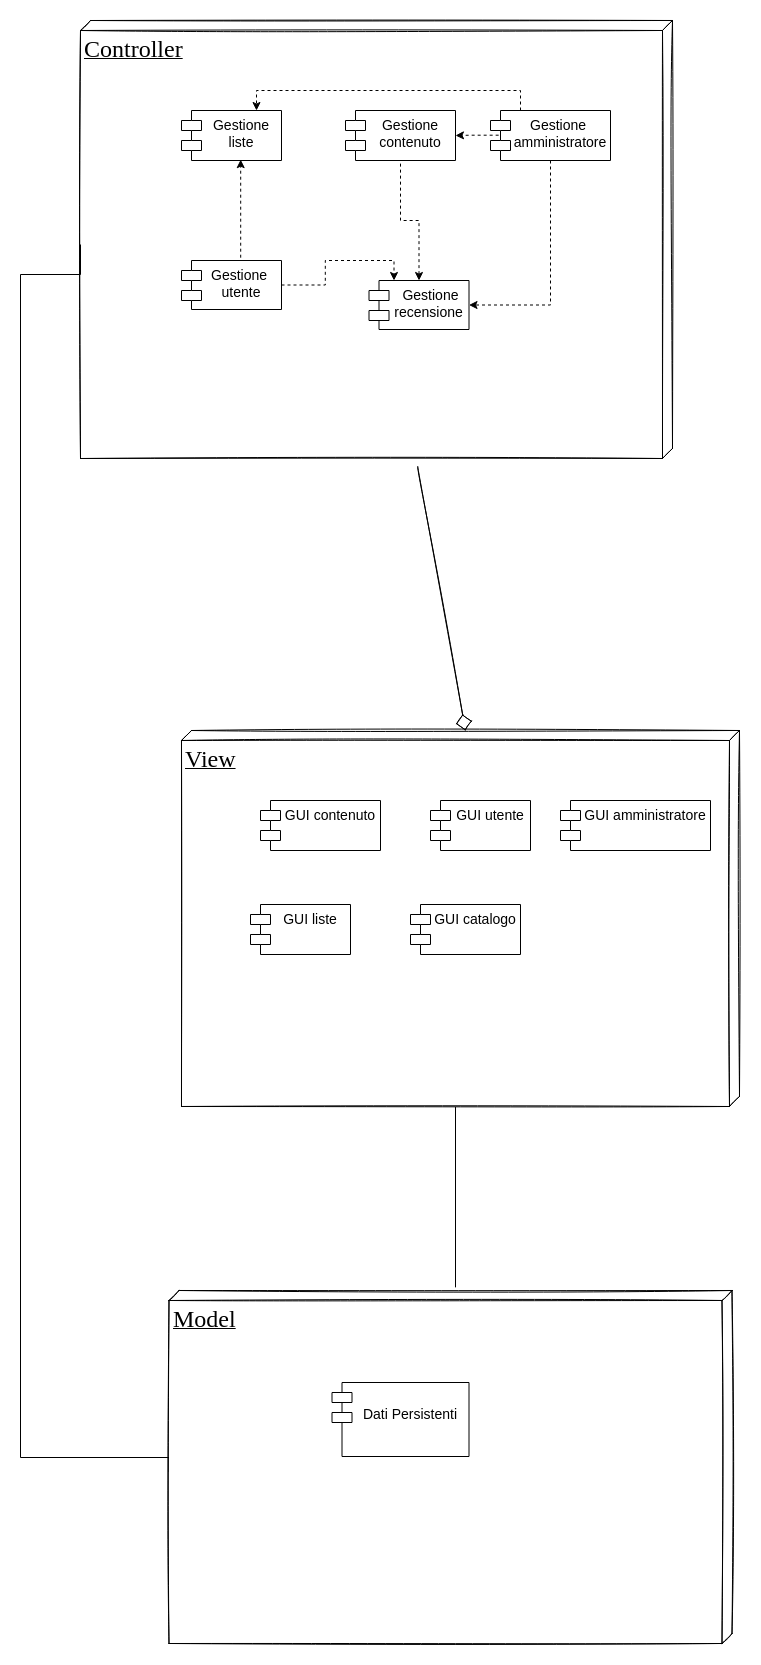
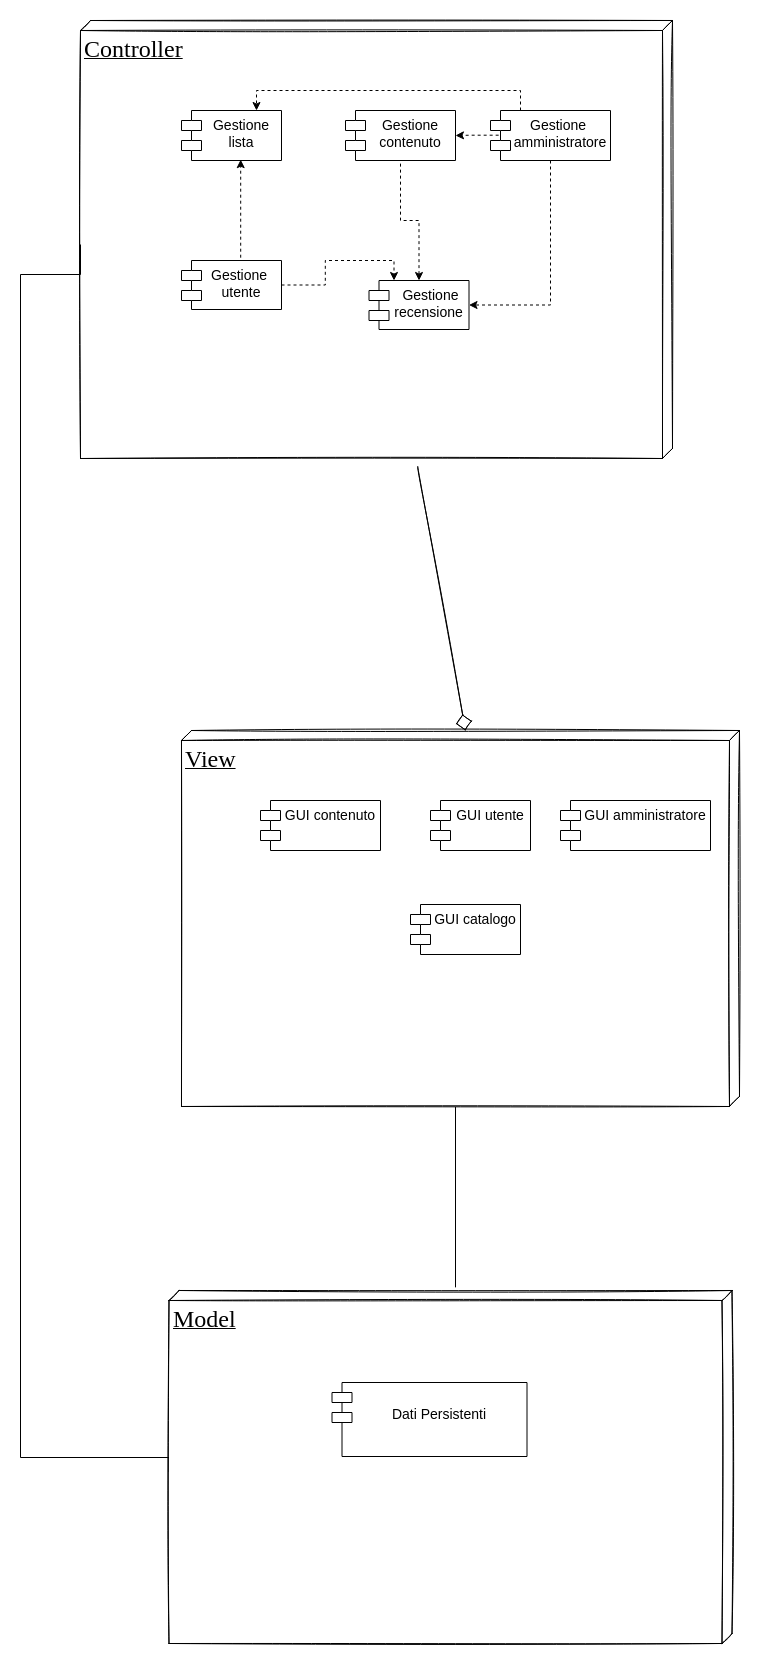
- <mxCell id="10" value="Gestione&#10;liste" style="shape=module;align=left;spacingLeft=20;align=center;verticalAlign=top;fontSize=14;" vertex="1" parent="1"><mxGeometry x="181" y="110" width="100" height="50" as="geometry" /></mxCell>
+ <mxCell id="10" value="Gestione&#10;lista" style="shape=module;align=left;spacingLeft=20;align=center;verticalAlign=top;fontSize=14;" vertex="1" parent="1"><mxGeometry x="181" y="110" width="100" height="50" as="geometry" /></mxCell>
- <mxCell id="23" value="GUI liste" style="shape=module;align=left;spacingLeft=20;align=center;verticalAlign=top;fontSize=14;" vertex="1" parent="1"><mxGeometry x="250" y="904" width="100" height="50" as="geometry" /></mxCell>
- <mxCell id="8" value="&#10;Dati Persistenti" style="shape=module;align=left;spacingLeft=20;align=center;verticalAlign=top;fontSize=14;" vertex="1" parent="1"><mxGeometry x="331.5" y="1382" width="137" height="74" as="geometry" /></mxCell>
+ <mxCell id="8" value="&#10;Dati Persistenti" style="shape=module;align=left;spacingLeft=20;align=center;verticalAlign=top;fontSize=14;" vertex="1" parent="1"><mxGeometry x="331.5" y="1382" width="195" height="74" as="geometry" /></mxCell>
